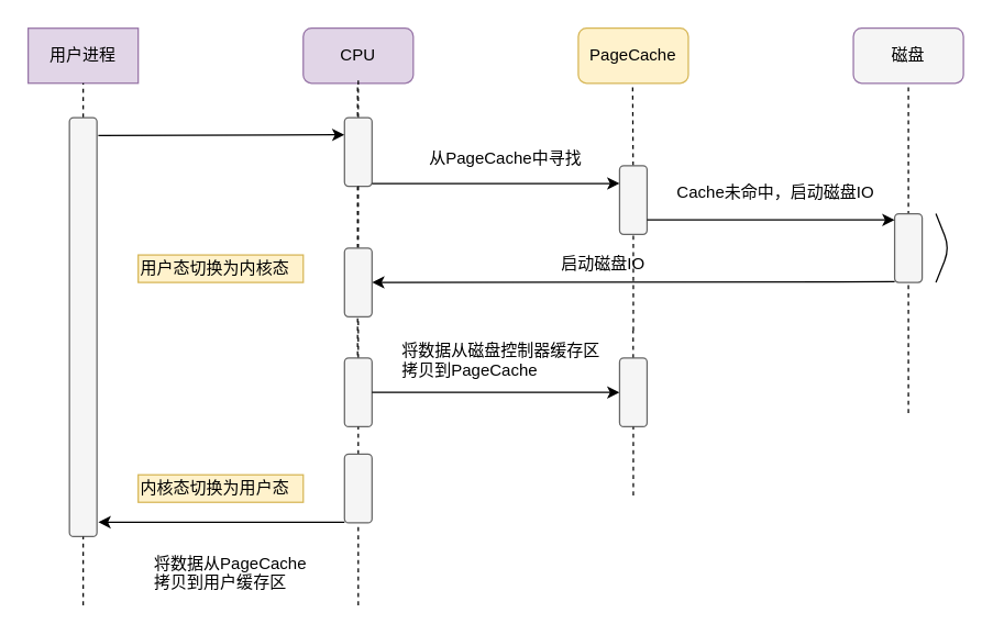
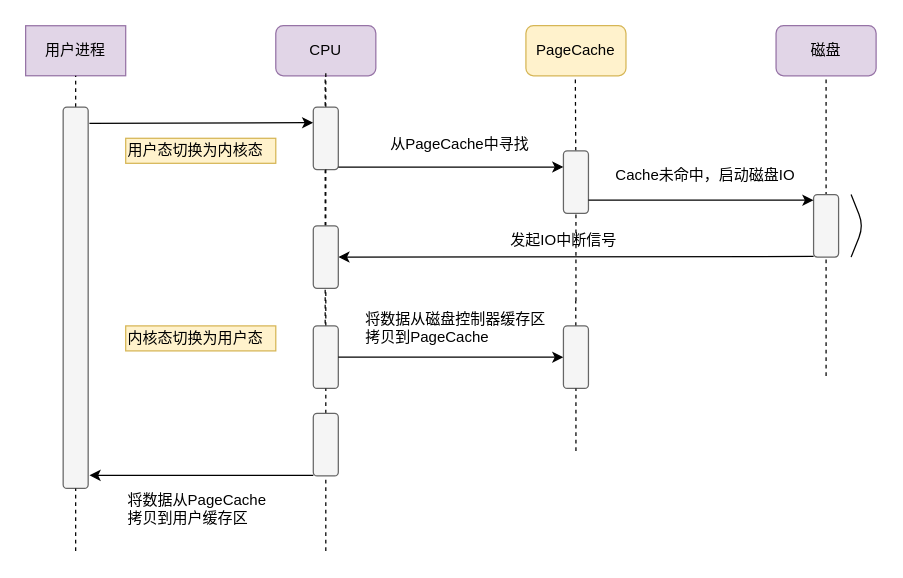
- <mxCell id="6" value="磁盘" style="rounded=1;whiteSpace=wrap;html=1;fillColor=#f5f5f5;strokeColor=#9673a6;" vertex="1" parent="1"><mxGeometry x="620" y="20" width="80" height="40" as="geometry" /></mxCell>
+ <mxCell id="6" value="磁盘" style="rounded=1;whiteSpace=wrap;html=1;fillColor=#e1d5e7;strokeColor=#9673a6;" vertex="1" parent="1"><mxGeometry x="620" y="20" width="80" height="40" as="geometry" /></mxCell>
- <mxCell id="29" value="启动磁盘IO" style="text;html=1;resizable=0;points=[];autosize=1;align=left;verticalAlign=top;spacingTop=-4;" vertex="1" parent="1"><mxGeometry x="406" y="182" width="100" height="20" as="geometry" /></mxCell>
+ <mxCell id="29" value="发起IO中断信号" style="text;html=1;resizable=0;points=[];autosize=1;align=left;verticalAlign=top;spacingTop=-4;" vertex="1" parent="1"><mxGeometry x="406" y="182" width="100" height="20" as="geometry" /></mxCell>
- <mxCell id="16" value="用户态切换为内核态" style="text;html=1;resizable=0;points=[];autosize=1;align=left;verticalAlign=top;spacingTop=-4;fillColor=#fff2cc;strokeColor=#d6b656;" vertex="1" parent="1"><mxGeometry x="100" y="185" width="120" height="20" as="geometry" /></mxCell>
+ <mxCell id="16" value="用户态切换为内核态" style="text;html=1;resizable=0;points=[];autosize=1;align=left;verticalAlign=top;spacingTop=-4;fillColor=#fff2cc;strokeColor=#d6b656;" vertex="1" parent="1"><mxGeometry x="100" y="110" width="120" height="20" as="geometry" /></mxCell>
- <mxCell id="38" value="内核态切换为用户态" style="text;html=1;resizable=0;points=[];autosize=1;align=left;verticalAlign=top;spacingTop=-4;fillColor=#fff2cc;strokeColor=#d6b656;" vertex="1" parent="1"><mxGeometry x="100" y="345" width="120" height="20" as="geometry" /></mxCell>
+ <mxCell id="38" value="内核态切换为用户态" style="text;html=1;resizable=0;points=[];autosize=1;align=left;verticalAlign=top;spacingTop=-4;fillColor=#fff2cc;strokeColor=#d6b656;" vertex="1" parent="1"><mxGeometry x="100" y="260" width="120" height="20" as="geometry" /></mxCell>
- <mxCell id="37" value="将数据从PageCache&lt;br&gt;拷贝到用户缓存区" style="text;html=1;resizable=0;points=[];autosize=1;align=left;verticalAlign=top;spacingTop=-4;" vertex="1" parent="1"><mxGeometry x="110" y="400" width="130" height="30" as="geometry" /></mxCell>
+ <mxCell id="37" value="将数据从PageCache&lt;br&gt;拷贝到用户缓存区" style="text;html=1;resizable=0;points=[];autosize=1;align=left;verticalAlign=top;spacingTop=-4;" vertex="1" parent="1"><mxGeometry x="100" y="390" width="130" height="30" as="geometry" /></mxCell>
